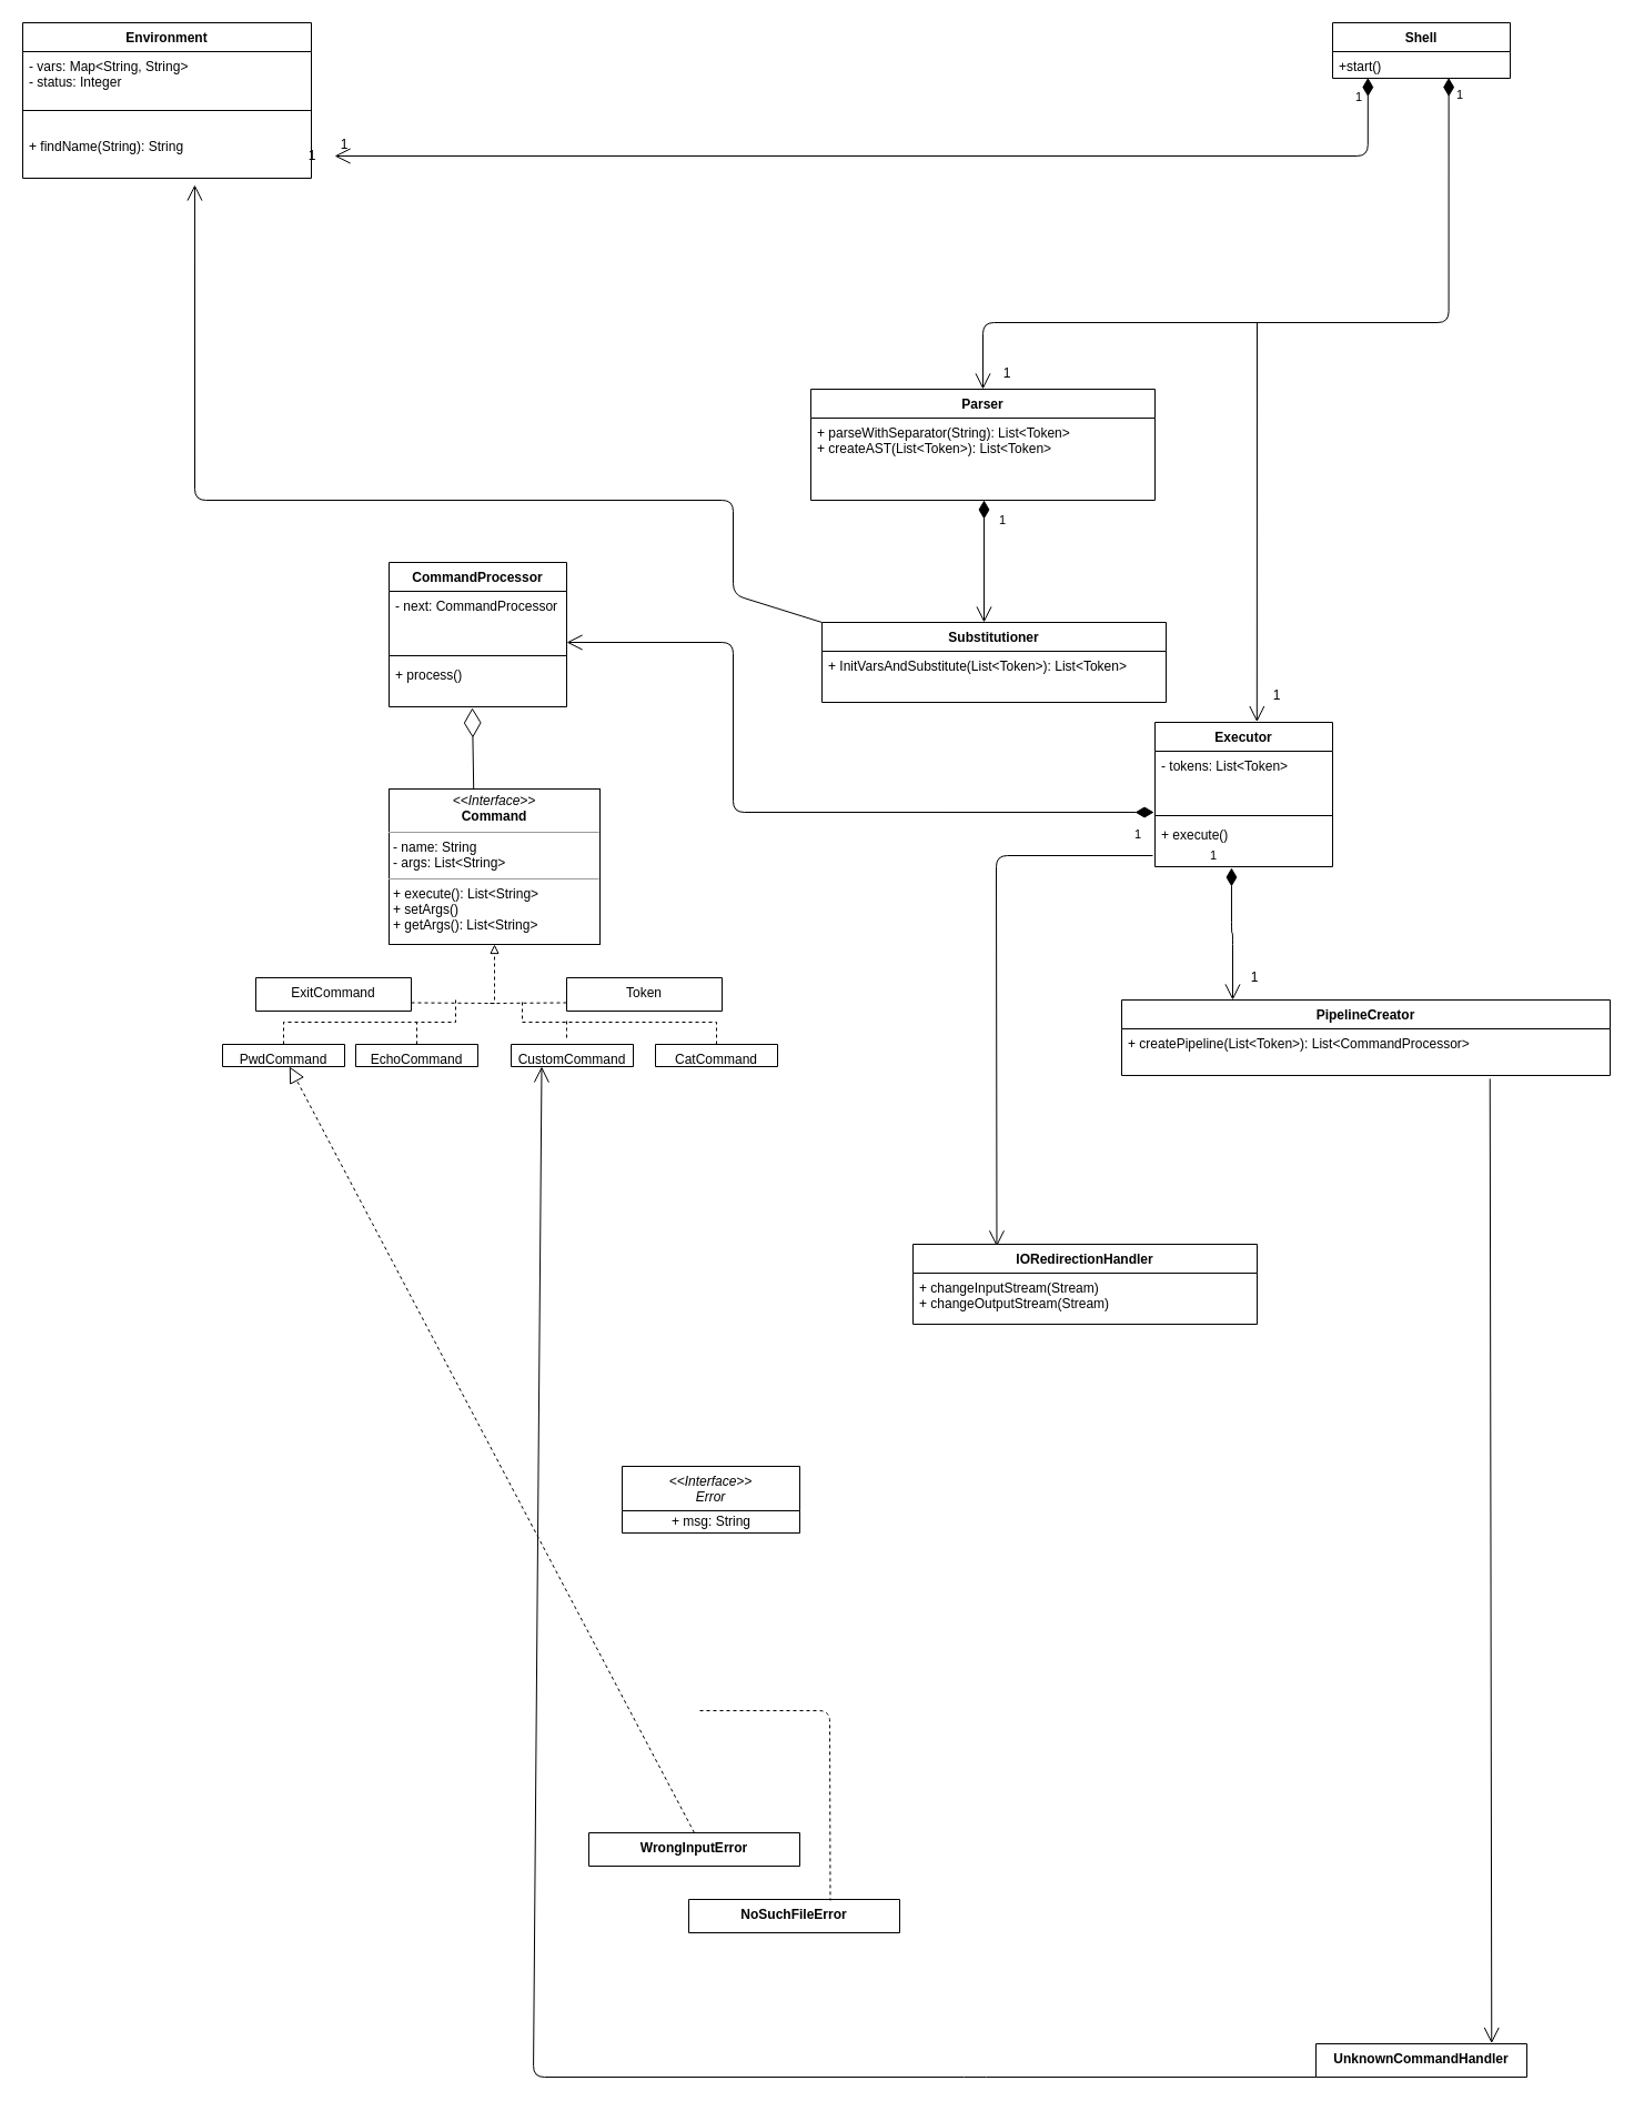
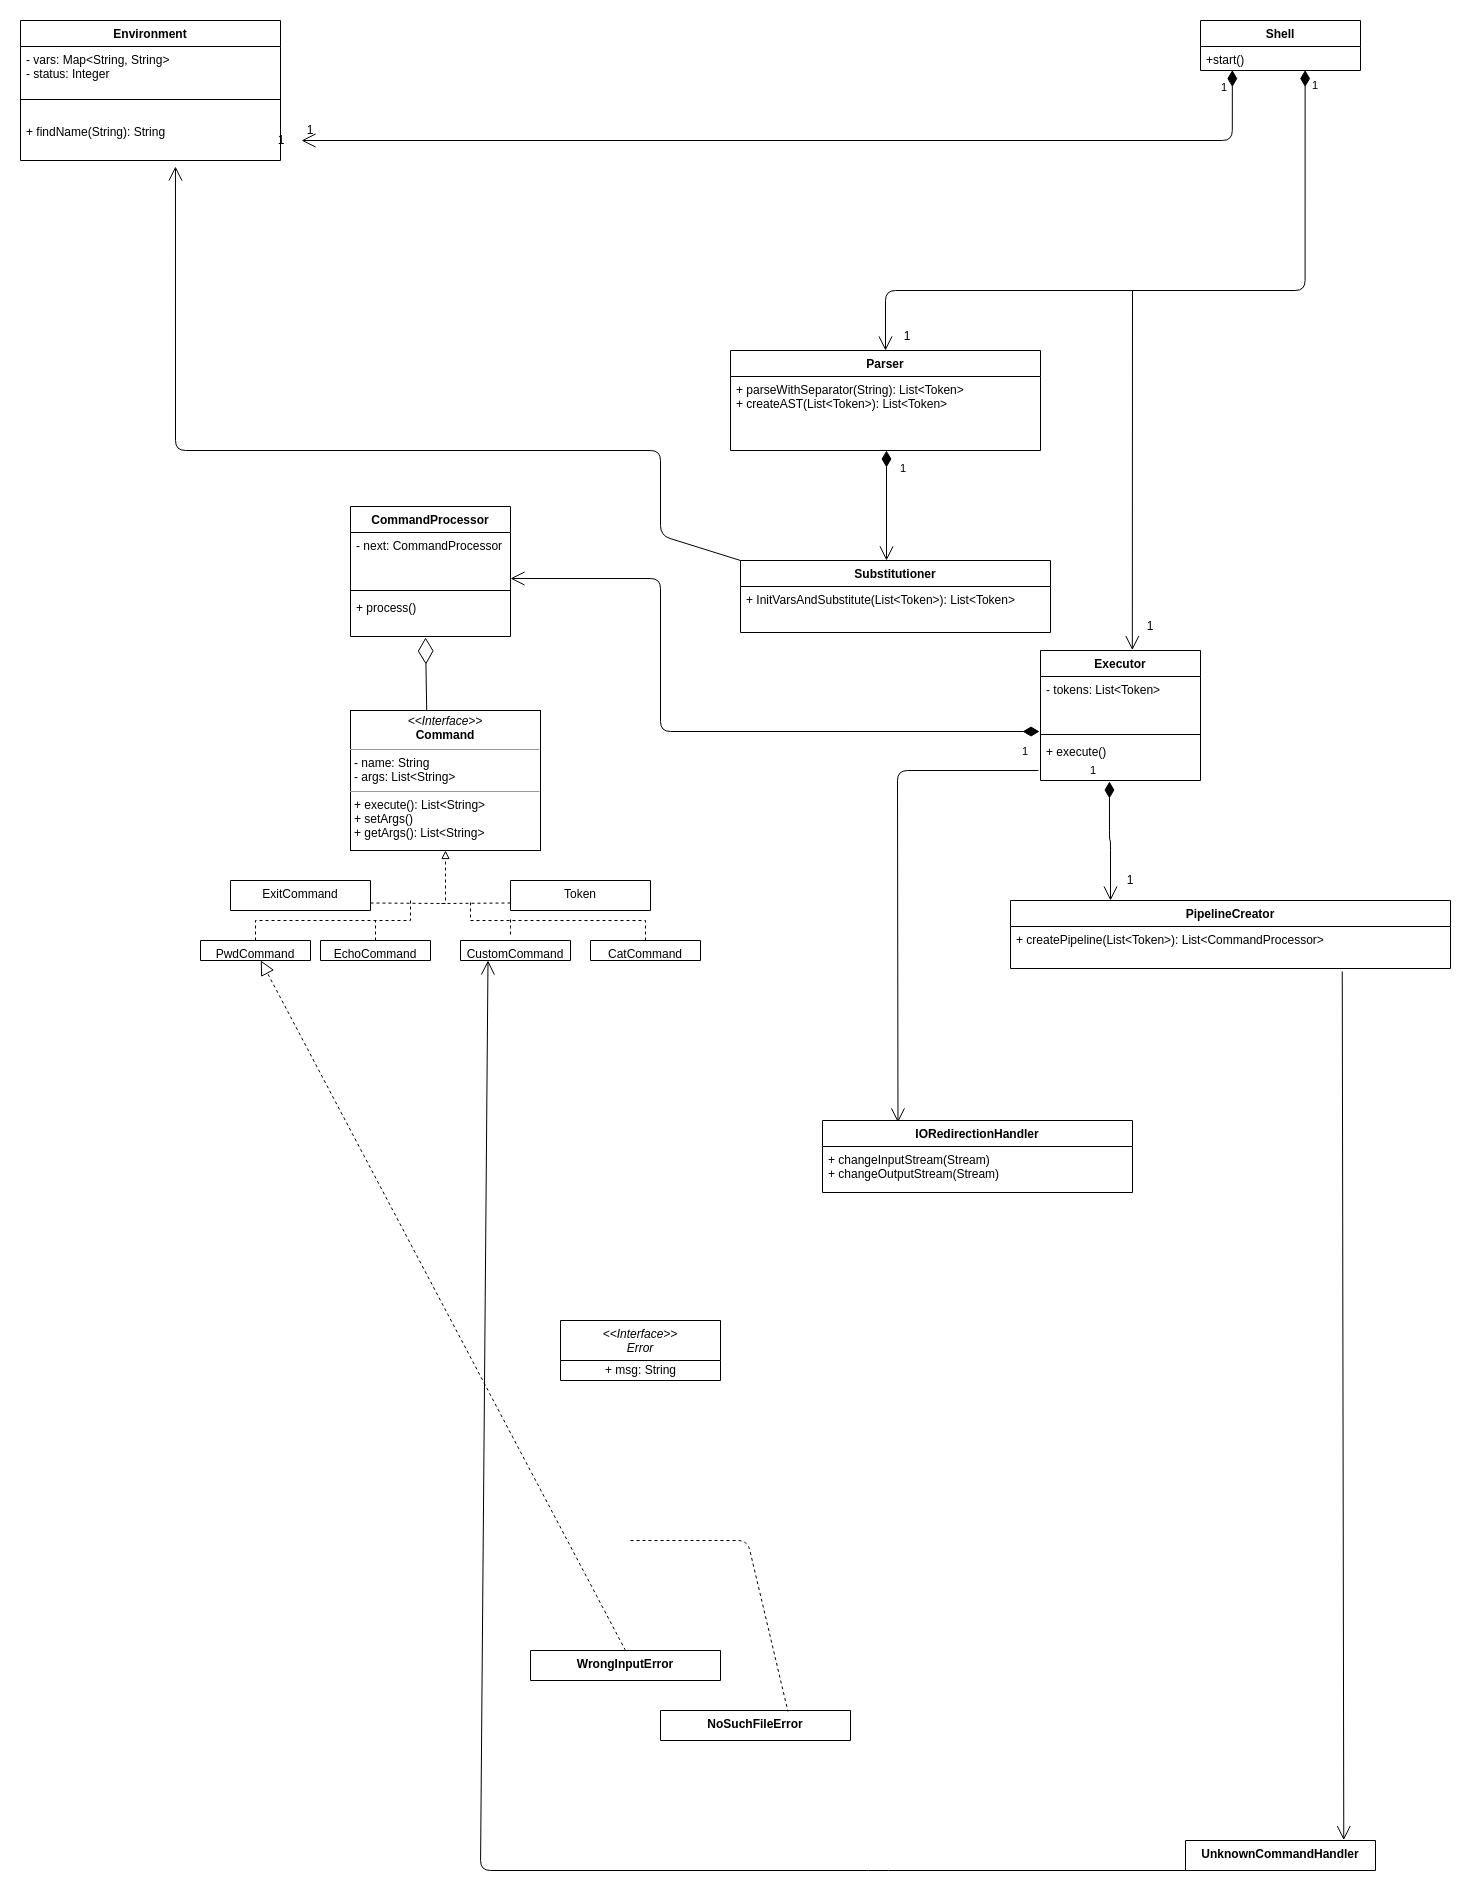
- <mxCell id="58" value="NoSuchFileError" style="swimlane;fontStyle=1;align=center;verticalAlign=top;childLayout=stackLayout;horizontal=1;startSize=68;horizontalStack=0;resizeParent=1;resizeParentMax=0;resizeLast=0;collapsible=1;marginBottom=0;" vertex="1" parent="1"><mxGeometry x="620" y="1710" width="190" height="30" as="geometry" /></mxCell>
+ <mxCell id="58" value="NoSuchFileError" style="swimlane;fontStyle=1;align=center;verticalAlign=top;childLayout=stackLayout;horizontal=1;startSize=68;horizontalStack=0;resizeParent=1;resizeParentMax=0;resizeLast=0;collapsible=1;marginBottom=0;" vertex="1" parent="1"><mxGeometry x="660" y="1710" width="190" height="30" as="geometry" /></mxCell>
